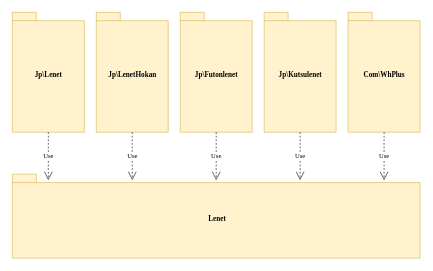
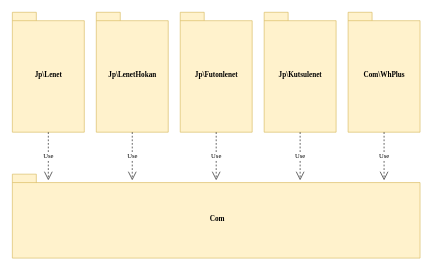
- <mxCell id="2" value="&amp;nbsp;Lenet" style="shape=folder;fontStyle=1;spacingTop=10;tabWidth=40;tabHeight=14;tabPosition=left;html=1;fillColor=#fff2cc;strokeColor=#d6b656;direction=east;fontFamily=Comic Sans MS;" vertex="1" parent="1"><mxGeometry x="20" y="290" width="680" height="140" as="geometry" /></mxCell>
+ <mxCell id="2" value="&amp;nbsp;Com" style="shape=folder;fontStyle=1;spacingTop=10;tabWidth=40;tabHeight=14;tabPosition=left;html=1;fillColor=#fff2cc;strokeColor=#d6b656;direction=east;fontFamily=Comic Sans MS;" vertex="1" parent="1"><mxGeometry x="20" y="290" width="680" height="140" as="geometry" /></mxCell>
